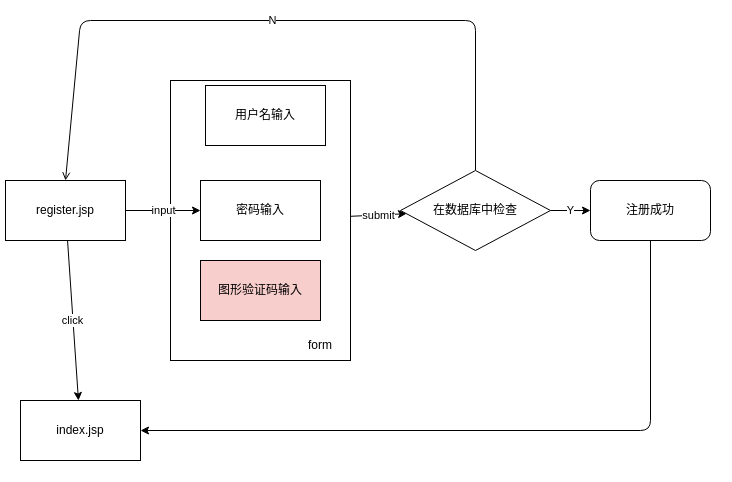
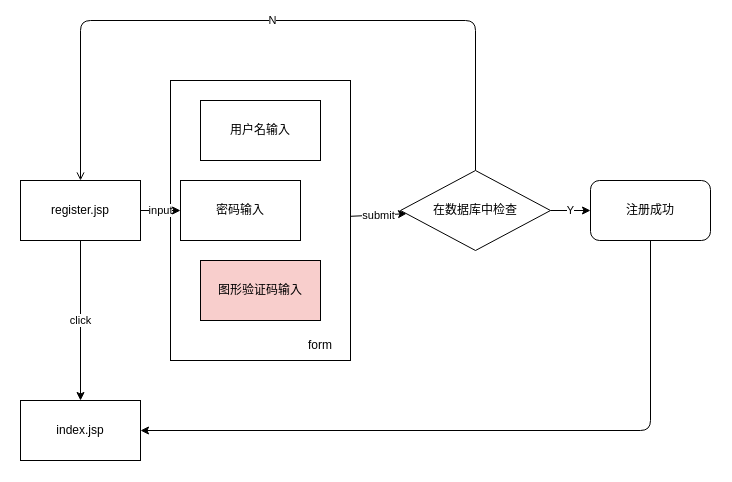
- <mxCell id="7" value="用户名输入" style="rounded=0;whiteSpace=wrap;html=1;" parent="1" vertex="1"><mxGeometry x="205" y="85" width="120" height="60" as="geometry" /></mxCell>
+ <mxCell id="7" value="用户名输入" style="rounded=0;whiteSpace=wrap;html=1;" parent="1" vertex="1"><mxGeometry x="200" y="100" width="120" height="60" as="geometry" /></mxCell>
- <mxCell id="6" value="register.jsp" style="rounded=0;whiteSpace=wrap;html=1;" parent="1" vertex="1"><mxGeometry x="5" y="180" width="120" height="60" as="geometry" /></mxCell>
+ <mxCell id="6" value="register.jsp" style="rounded=0;whiteSpace=wrap;html=1;" parent="1" vertex="1"><mxGeometry x="20" y="180" width="120" height="60" as="geometry" /></mxCell>
- <mxCell id="8" value="密码输入" style="rounded=0;whiteSpace=wrap;html=1;" parent="1" vertex="1"><mxGeometry x="200" y="180" width="120" height="60" as="geometry" /></mxCell>
+ <mxCell id="8" value="密码输入" style="rounded=0;whiteSpace=wrap;html=1;" parent="1" vertex="1"><mxGeometry x="180" y="180" width="120" height="60" as="geometry" /></mxCell>
